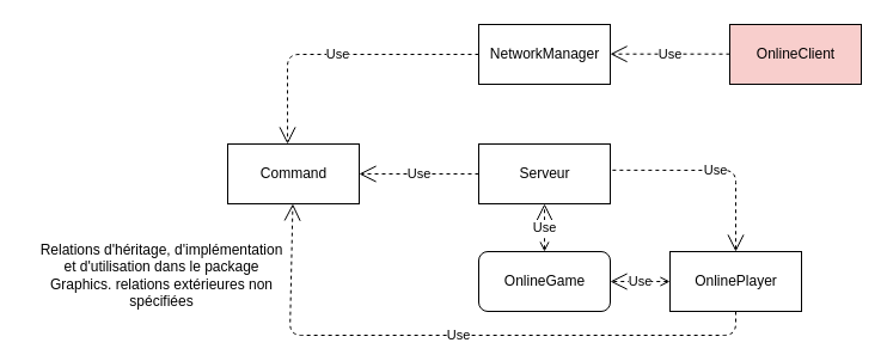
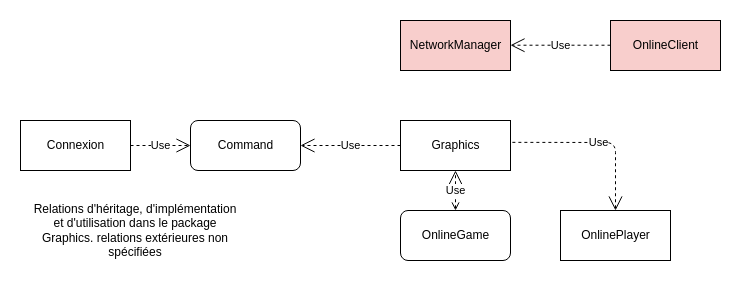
- <mxCell id="11" value="Use" style="endArrow=open;endSize=12;dashed=1;html=1;exitX=0;exitY=0.5;exitDx=0;exitDy=0;entryX=0.455;entryY=0;entryDx=0;entryDy=0;entryPerimeter=0;" edge="1" parent="1" source="3" target="2"><mxGeometry width="160" relative="1" as="geometry"><mxPoint x="150" y="165" as="sourcePoint" /><mxPoint x="210" y="165" as="targetPoint" /><Array as="points"><mxPoint x="240" y="45" /></Array></mxGeometry></mxCell>
- <mxCell id="3" value="NetworkManager" style="html=1;" vertex="1" parent="1"><mxGeometry x="400" y="20" width="110" height="50" as="geometry" /></mxCell>
+ <mxCell id="3" value="NetworkManager" style="html=1;fillColor=#f8cecc;" vertex="1" parent="1"><mxGeometry x="400" y="20" width="110" height="50" as="geometry" /></mxCell>
+ <mxCell id="8" value="Connexion" style="html=1;" vertex="1" parent="1"><mxGeometry x="20" y="120" width="110" height="50" as="geometry" /></mxCell>
+ <mxCell id="9" value="Use" style="endArrow=open;endSize=12;dashed=1;html=1;exitX=1;exitY=0.5;exitDx=0;exitDy=0;entryX=0;entryY=0.5;entryDx=0;entryDy=0;" edge="1" parent="1" source="8" target="2"><mxGeometry width="160" relative="1" as="geometry"><mxPoint x="160" y="250" as="sourcePoint" /><mxPoint x="320" y="250" as="targetPoint" /></mxGeometry></mxCell>
- <mxCell id="2" value="Command" style="html=1;" vertex="1" parent="1"><mxGeometry x="190" y="120" width="110" height="50" as="geometry" /></mxCell>
+ <mxCell id="2" value="Command" style="html=1;rounded=1;" vertex="1" parent="1"><mxGeometry x="190" y="120" width="110" height="50" as="geometry" /></mxCell>
- <mxCell id="7" value="Serveur" style="html=1;" vertex="1" parent="1"><mxGeometry x="400" y="120" width="110" height="50" as="geometry" /></mxCell>
+ <mxCell id="7" value="Graphics" style="html=1;" vertex="1" parent="1"><mxGeometry x="400" y="120" width="110" height="50" as="geometry" /></mxCell>
- <mxCell id="16" value="Use" style="endArrow=open;endSize=12;dashed=1;html=1;exitX=0;exitY=0.5;exitDx=0;exitDy=0;entryX=1;entryY=0.5;entryDx=0;entryDy=0;startArrow=open;startFill=0;" edge="1" parent="1" source="4" target="6"><mxGeometry width="160" relative="1" as="geometry"><mxPoint x="140" y="155" as="sourcePoint" /><mxPoint x="200" y="155" as="targetPoint" /></mxGeometry></mxCell>
- <mxCell id="15" value="Use" style="endArrow=open;endSize=12;dashed=1;html=1;exitX=0.5;exitY=1;exitDx=0;exitDy=0;" edge="1" parent="1" source="4" target="2"><mxGeometry width="160" relative="1" as="geometry"><mxPoint x="390" y="280" as="sourcePoint" /><mxPoint x="230.05" y="355" as="targetPoint" /><Array as="points"><mxPoint x="615" y="280" /><mxPoint x="242" y="280" /></Array></mxGeometry></mxCell>
